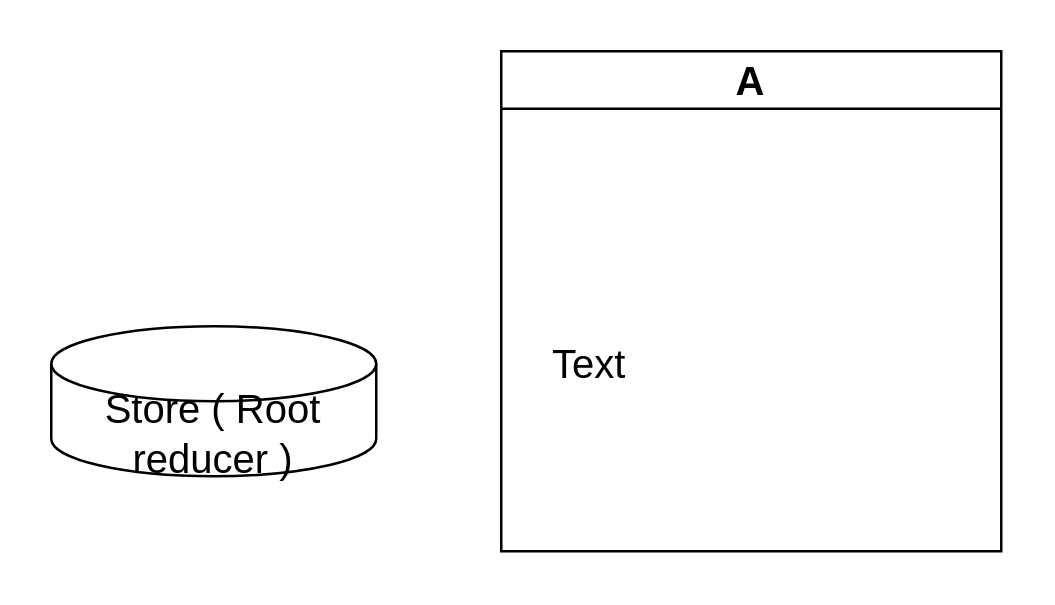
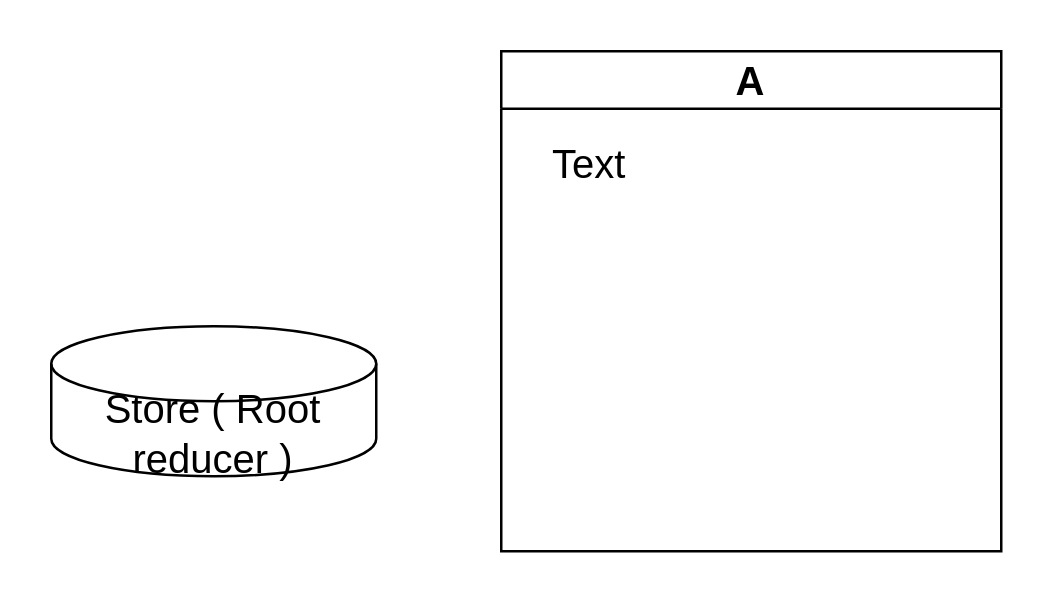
- <mxCell id="4" value="Text" style="text;html=1;align=center;verticalAlign=middle;resizable=0;points=[];autosize=1;strokeColor=none;fillColor=none;fontSize=16;" vertex="1" parent="3"><mxGeometry x="10" y="110" width="50" height="30" as="geometry" /></mxCell>
+ <mxCell id="4" value="Text" style="text;html=1;align=center;verticalAlign=middle;resizable=0;points=[];autosize=1;strokeColor=none;fillColor=none;fontSize=16;" vertex="1" parent="3"><mxGeometry x="10" y="30" width="50" height="30" as="geometry" /></mxCell>
